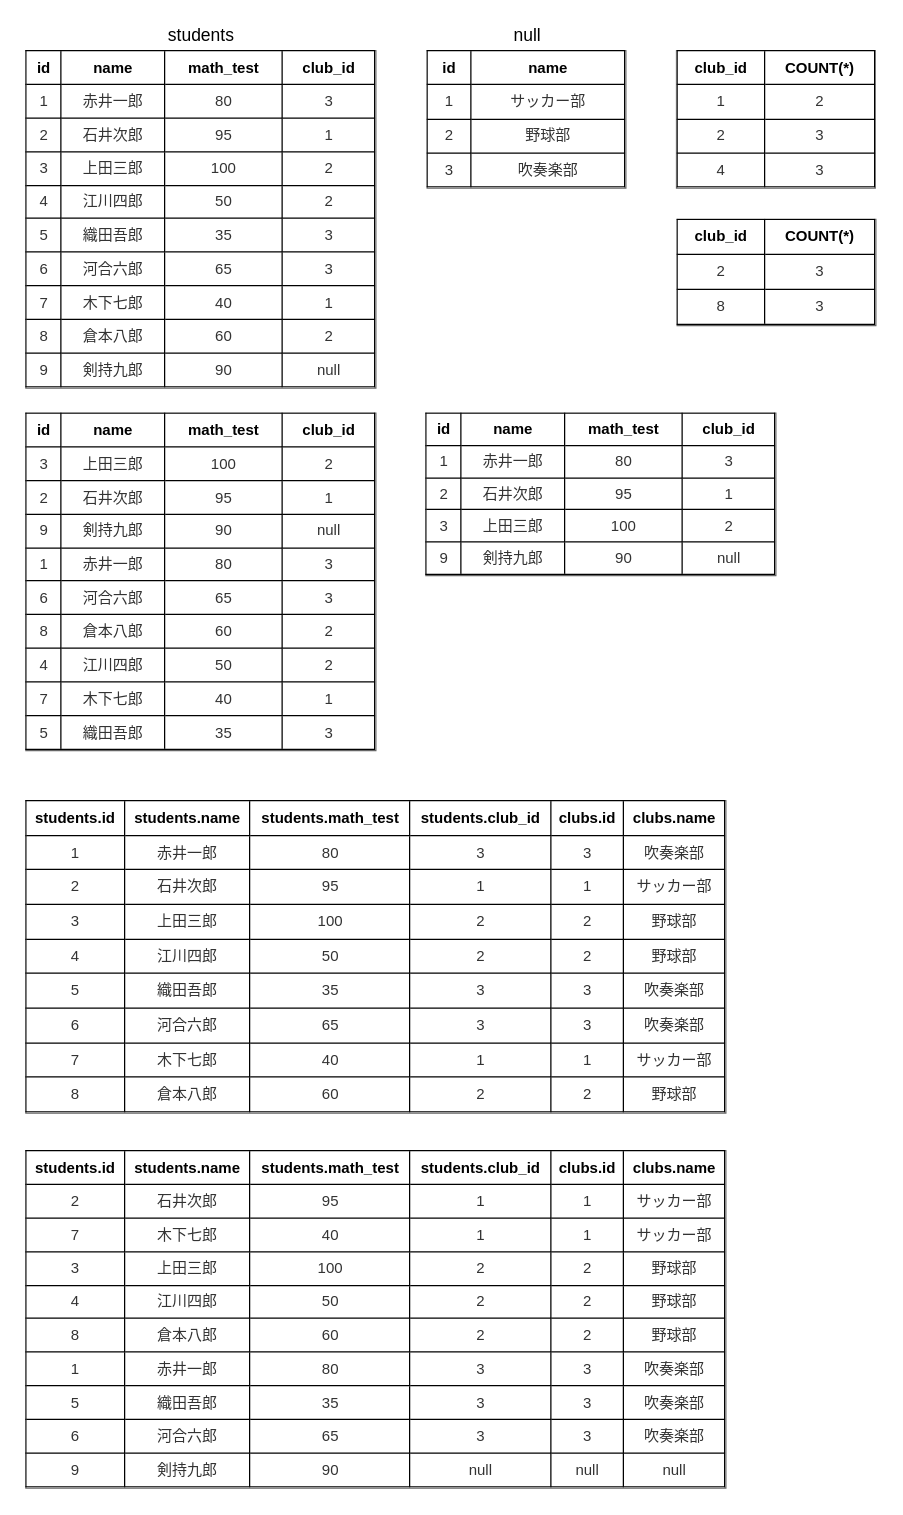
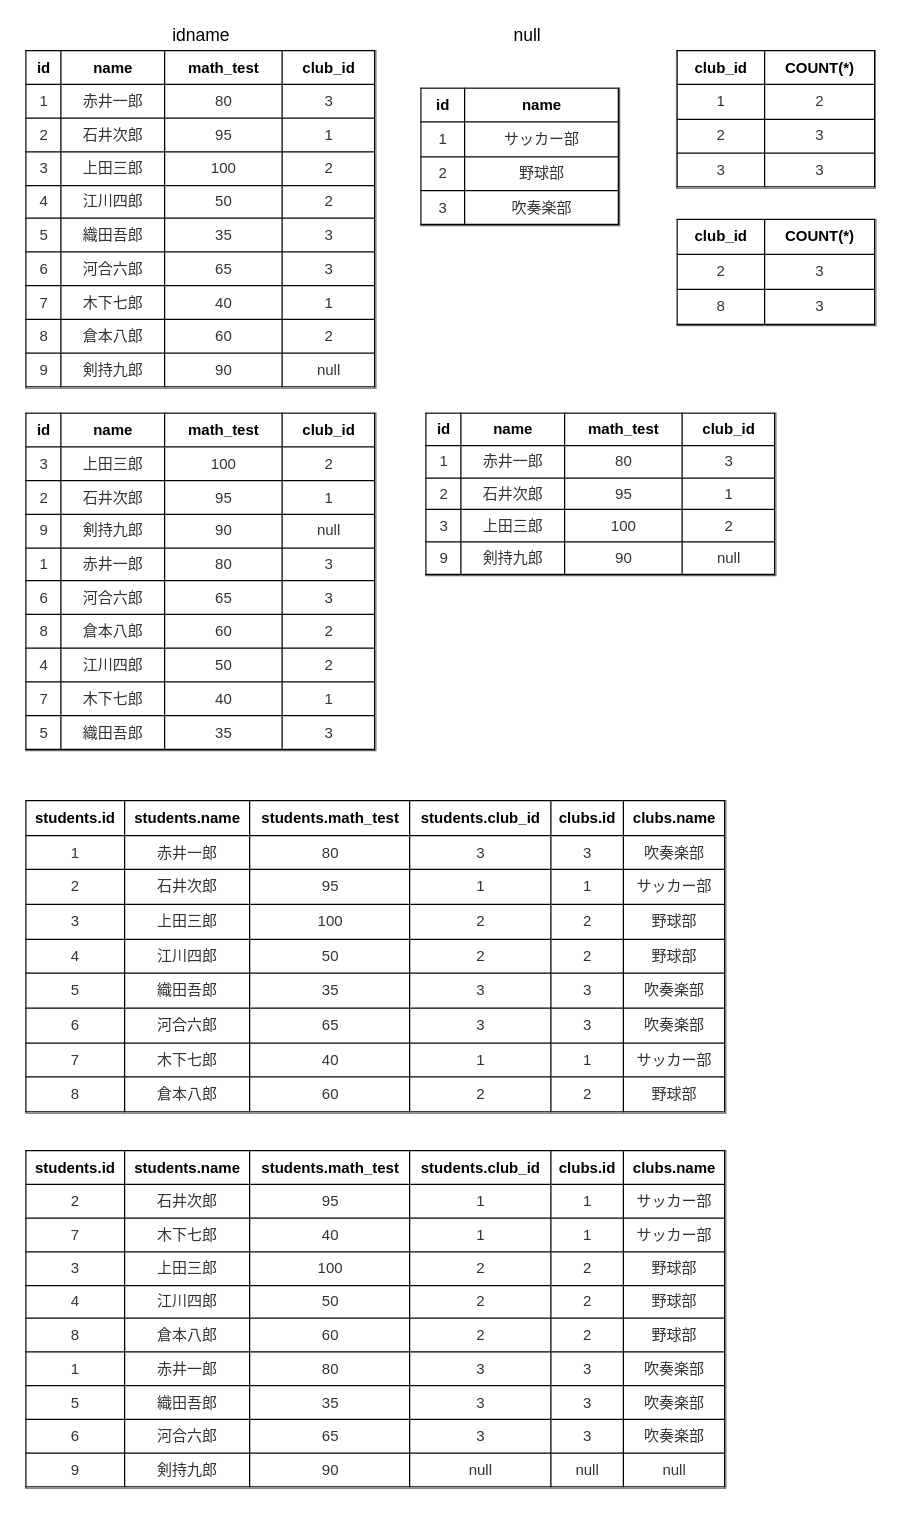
- <mxCell id="3" value="students" style="text;html=1;resizable=0;points=[];autosize=1;align=center;verticalAlign=middle;spacingTop=-4;fontSize=14;" vertex="1" parent="1"><mxGeometry x="125" y="20" width="70" height="20" as="geometry" /></mxCell>
+ <mxCell id="3" value="idname" style="text;html=1;resizable=0;points=[];autosize=1;align=center;verticalAlign=middle;spacingTop=-4;fontSize=14;" vertex="1" parent="1"><mxGeometry x="125" y="20" width="70" height="20" as="geometry" /></mxCell>
- <mxCell id="8" value="&lt;table border=&quot;1&quot; width=&quot;100%&quot; cellpadding=&quot;4&quot; style=&quot;width: 100% ; height: 100% ; border-collapse: collapse ; background-color: rgb(255 , 255 , 255) ; border: 1px solid rgb(0 , 0 , 0)&quot;&gt;&lt;tbody&gt;&lt;tr style=&quot;color: rgb(255 , 255 , 255)&quot;&gt;&lt;th&gt;&lt;font color=&quot;#000000&quot;&gt;club_id&lt;/font&gt;&lt;/th&gt;&lt;th&gt;&lt;font color=&quot;#000000&quot;&gt;COUNT(*)&lt;/font&gt;&lt;/th&gt;&lt;/tr&gt;&lt;tr&gt;&lt;td&gt;1&lt;/td&gt;&lt;td&gt;2&lt;/td&gt;&lt;/tr&gt;&lt;tr&gt;&lt;td&gt;2&lt;/td&gt;&lt;td&gt;3&lt;/td&gt;&lt;/tr&gt;&lt;tr&gt;&lt;td&gt;4&lt;/td&gt;&lt;td&gt;3&lt;/td&gt;&lt;/tr&gt;&lt;/tbody&gt;&lt;/table&gt;" style="text;html=1;overflow=fill;rounded=0;verticalAlign=middle;align=center;fillColor=#FFFFFF;strokeColor=#666666;fontColor=#333333;" vertex="1" parent="1"><mxGeometry x="540.5" y="40" width="159" height="110" as="geometry" /></mxCell>
+ <mxCell id="8" value="&lt;table border=&quot;1&quot; width=&quot;100%&quot; cellpadding=&quot;4&quot; style=&quot;width: 100% ; height: 100% ; border-collapse: collapse ; background-color: rgb(255 , 255 , 255) ; border: 1px solid rgb(0 , 0 , 0)&quot;&gt;&lt;tbody&gt;&lt;tr style=&quot;color: rgb(255 , 255 , 255)&quot;&gt;&lt;th&gt;&lt;font color=&quot;#000000&quot;&gt;club_id&lt;/font&gt;&lt;/th&gt;&lt;th&gt;&lt;font color=&quot;#000000&quot;&gt;COUNT(*)&lt;/font&gt;&lt;/th&gt;&lt;/tr&gt;&lt;tr&gt;&lt;td&gt;1&lt;/td&gt;&lt;td&gt;2&lt;/td&gt;&lt;/tr&gt;&lt;tr&gt;&lt;td&gt;2&lt;/td&gt;&lt;td&gt;3&lt;/td&gt;&lt;/tr&gt;&lt;tr&gt;&lt;td&gt;3&lt;/td&gt;&lt;td&gt;3&lt;/td&gt;&lt;/tr&gt;&lt;/tbody&gt;&lt;/table&gt;" style="text;html=1;overflow=fill;rounded=0;verticalAlign=middle;align=center;fillColor=#FFFFFF;strokeColor=#666666;fontColor=#333333;" vertex="1" parent="1"><mxGeometry x="540.5" y="40" width="159" height="110" as="geometry" /></mxCell>
- <mxCell id="5" value="&lt;table border=&quot;1&quot; width=&quot;100%&quot; cellpadding=&quot;4&quot; style=&quot;width: 100% ; height: 100% ; border-collapse: collapse ; background-color: rgb(255 , 255 , 255) ; border: 1px solid rgb(0 , 0 , 0)&quot;&gt;&lt;tbody&gt;&lt;tr style=&quot;color: rgb(255 , 255 , 255)&quot;&gt;&lt;th&gt;&lt;font color=&quot;#000000&quot;&gt;id&lt;/font&gt;&lt;/th&gt;&lt;th&gt;&lt;font color=&quot;#000000&quot;&gt;name&lt;/font&gt;&lt;/th&gt;&lt;/tr&gt;&lt;tr&gt;&lt;td&gt;1&lt;/td&gt;&lt;td&gt;サッカー部&lt;/td&gt;&lt;/tr&gt;&lt;tr&gt;&lt;td&gt;2&lt;/td&gt;&lt;td&gt;野球部&lt;/td&gt;&lt;/tr&gt;&lt;tr&gt;&lt;td&gt;3&lt;/td&gt;&lt;td&gt;吹奏楽部&lt;/td&gt;&lt;/tr&gt;&lt;/tbody&gt;&lt;/table&gt;" style="text;html=1;overflow=fill;rounded=0;verticalAlign=middle;align=center;fillColor=#FFFFFF;strokeColor=#666666;fontColor=#333333;" vertex="1" parent="1"><mxGeometry x="341" y="40" width="159" height="110" as="geometry" /></mxCell>
+ <mxCell id="5" value="&lt;table border=&quot;1&quot; width=&quot;100%&quot; cellpadding=&quot;4&quot; style=&quot;width: 100% ; height: 100% ; border-collapse: collapse ; background-color: rgb(255 , 255 , 255) ; border: 1px solid rgb(0 , 0 , 0)&quot;&gt;&lt;tbody&gt;&lt;tr style=&quot;color: rgb(255 , 255 , 255)&quot;&gt;&lt;th&gt;&lt;font color=&quot;#000000&quot;&gt;id&lt;/font&gt;&lt;/th&gt;&lt;th&gt;&lt;font color=&quot;#000000&quot;&gt;name&lt;/font&gt;&lt;/th&gt;&lt;/tr&gt;&lt;tr&gt;&lt;td&gt;1&lt;/td&gt;&lt;td&gt;サッカー部&lt;/td&gt;&lt;/tr&gt;&lt;tr&gt;&lt;td&gt;2&lt;/td&gt;&lt;td&gt;野球部&lt;/td&gt;&lt;/tr&gt;&lt;tr&gt;&lt;td&gt;3&lt;/td&gt;&lt;td&gt;吹奏楽部&lt;/td&gt;&lt;/tr&gt;&lt;/tbody&gt;&lt;/table&gt;" style="text;html=1;overflow=fill;rounded=0;verticalAlign=middle;align=center;fillColor=#FFFFFF;strokeColor=#666666;fontColor=#333333;" vertex="1" parent="1"><mxGeometry x="336" y="70" width="159" height="110" as="geometry" /></mxCell>
